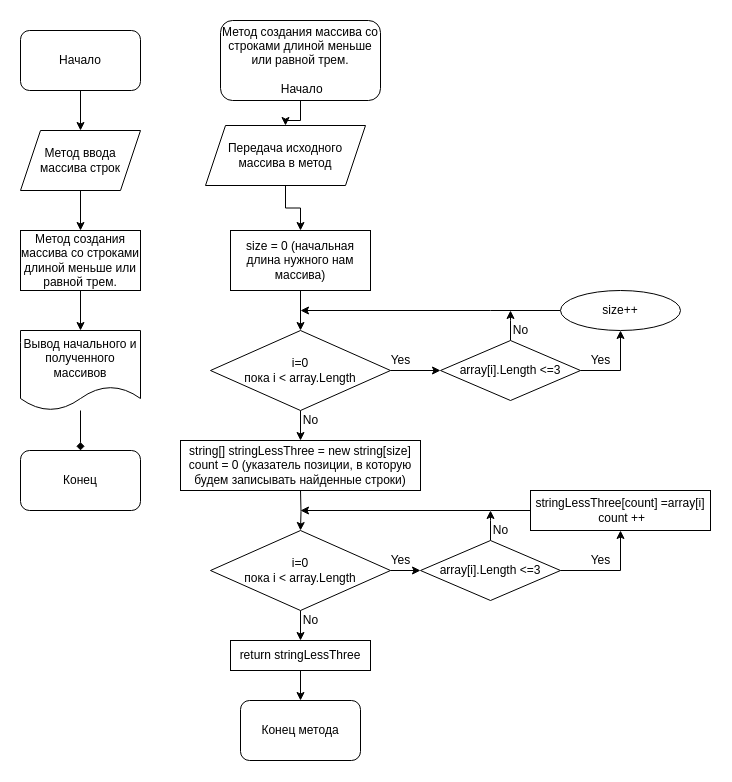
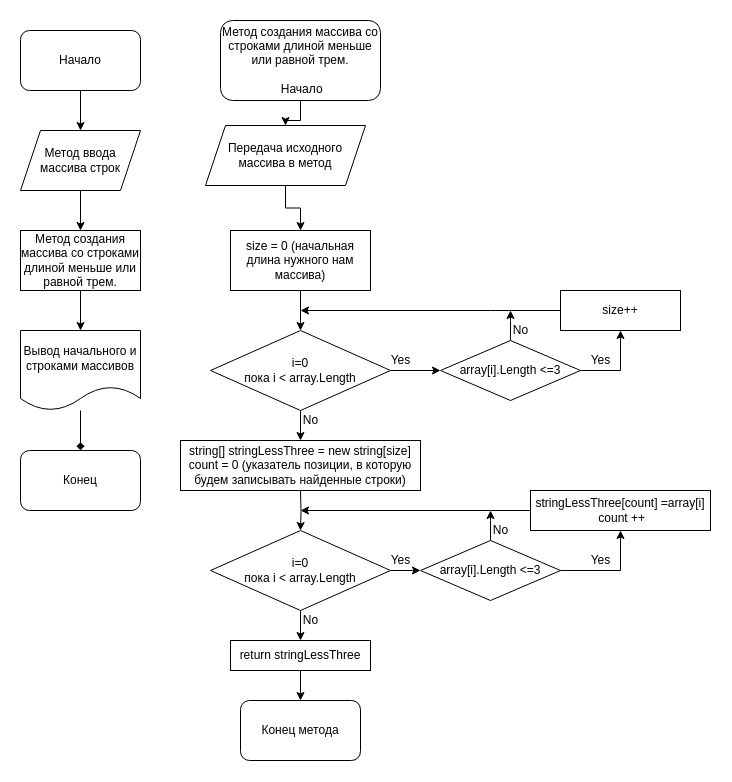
- <mxCell id="21" value="size++" style="ellipse;whiteSpace=wrap;html=1;" vertex="1" parent="1"><mxGeometry x="560" y="290" width="120" height="40" as="geometry" /></mxCell>
+ <mxCell id="21" value="size++" style="rounded=0;whiteSpace=wrap;html=1;" vertex="1" parent="1"><mxGeometry x="560" y="290" width="120" height="40" as="geometry" /></mxCell>
- <mxCell id="9" value="Вывод начального и полученного массивов" style="shape=document;whiteSpace=wrap;html=1;boundedLbl=1;rounded=0;" vertex="1" parent="1"><mxGeometry x="20" y="330" width="120" height="80" as="geometry" /></mxCell>
+ <mxCell id="9" value="Вывод начального и строками массивов" style="shape=document;whiteSpace=wrap;html=1;boundedLbl=1;rounded=0;" vertex="1" parent="1"><mxGeometry x="20" y="330" width="120" height="80" as="geometry" /></mxCell>
